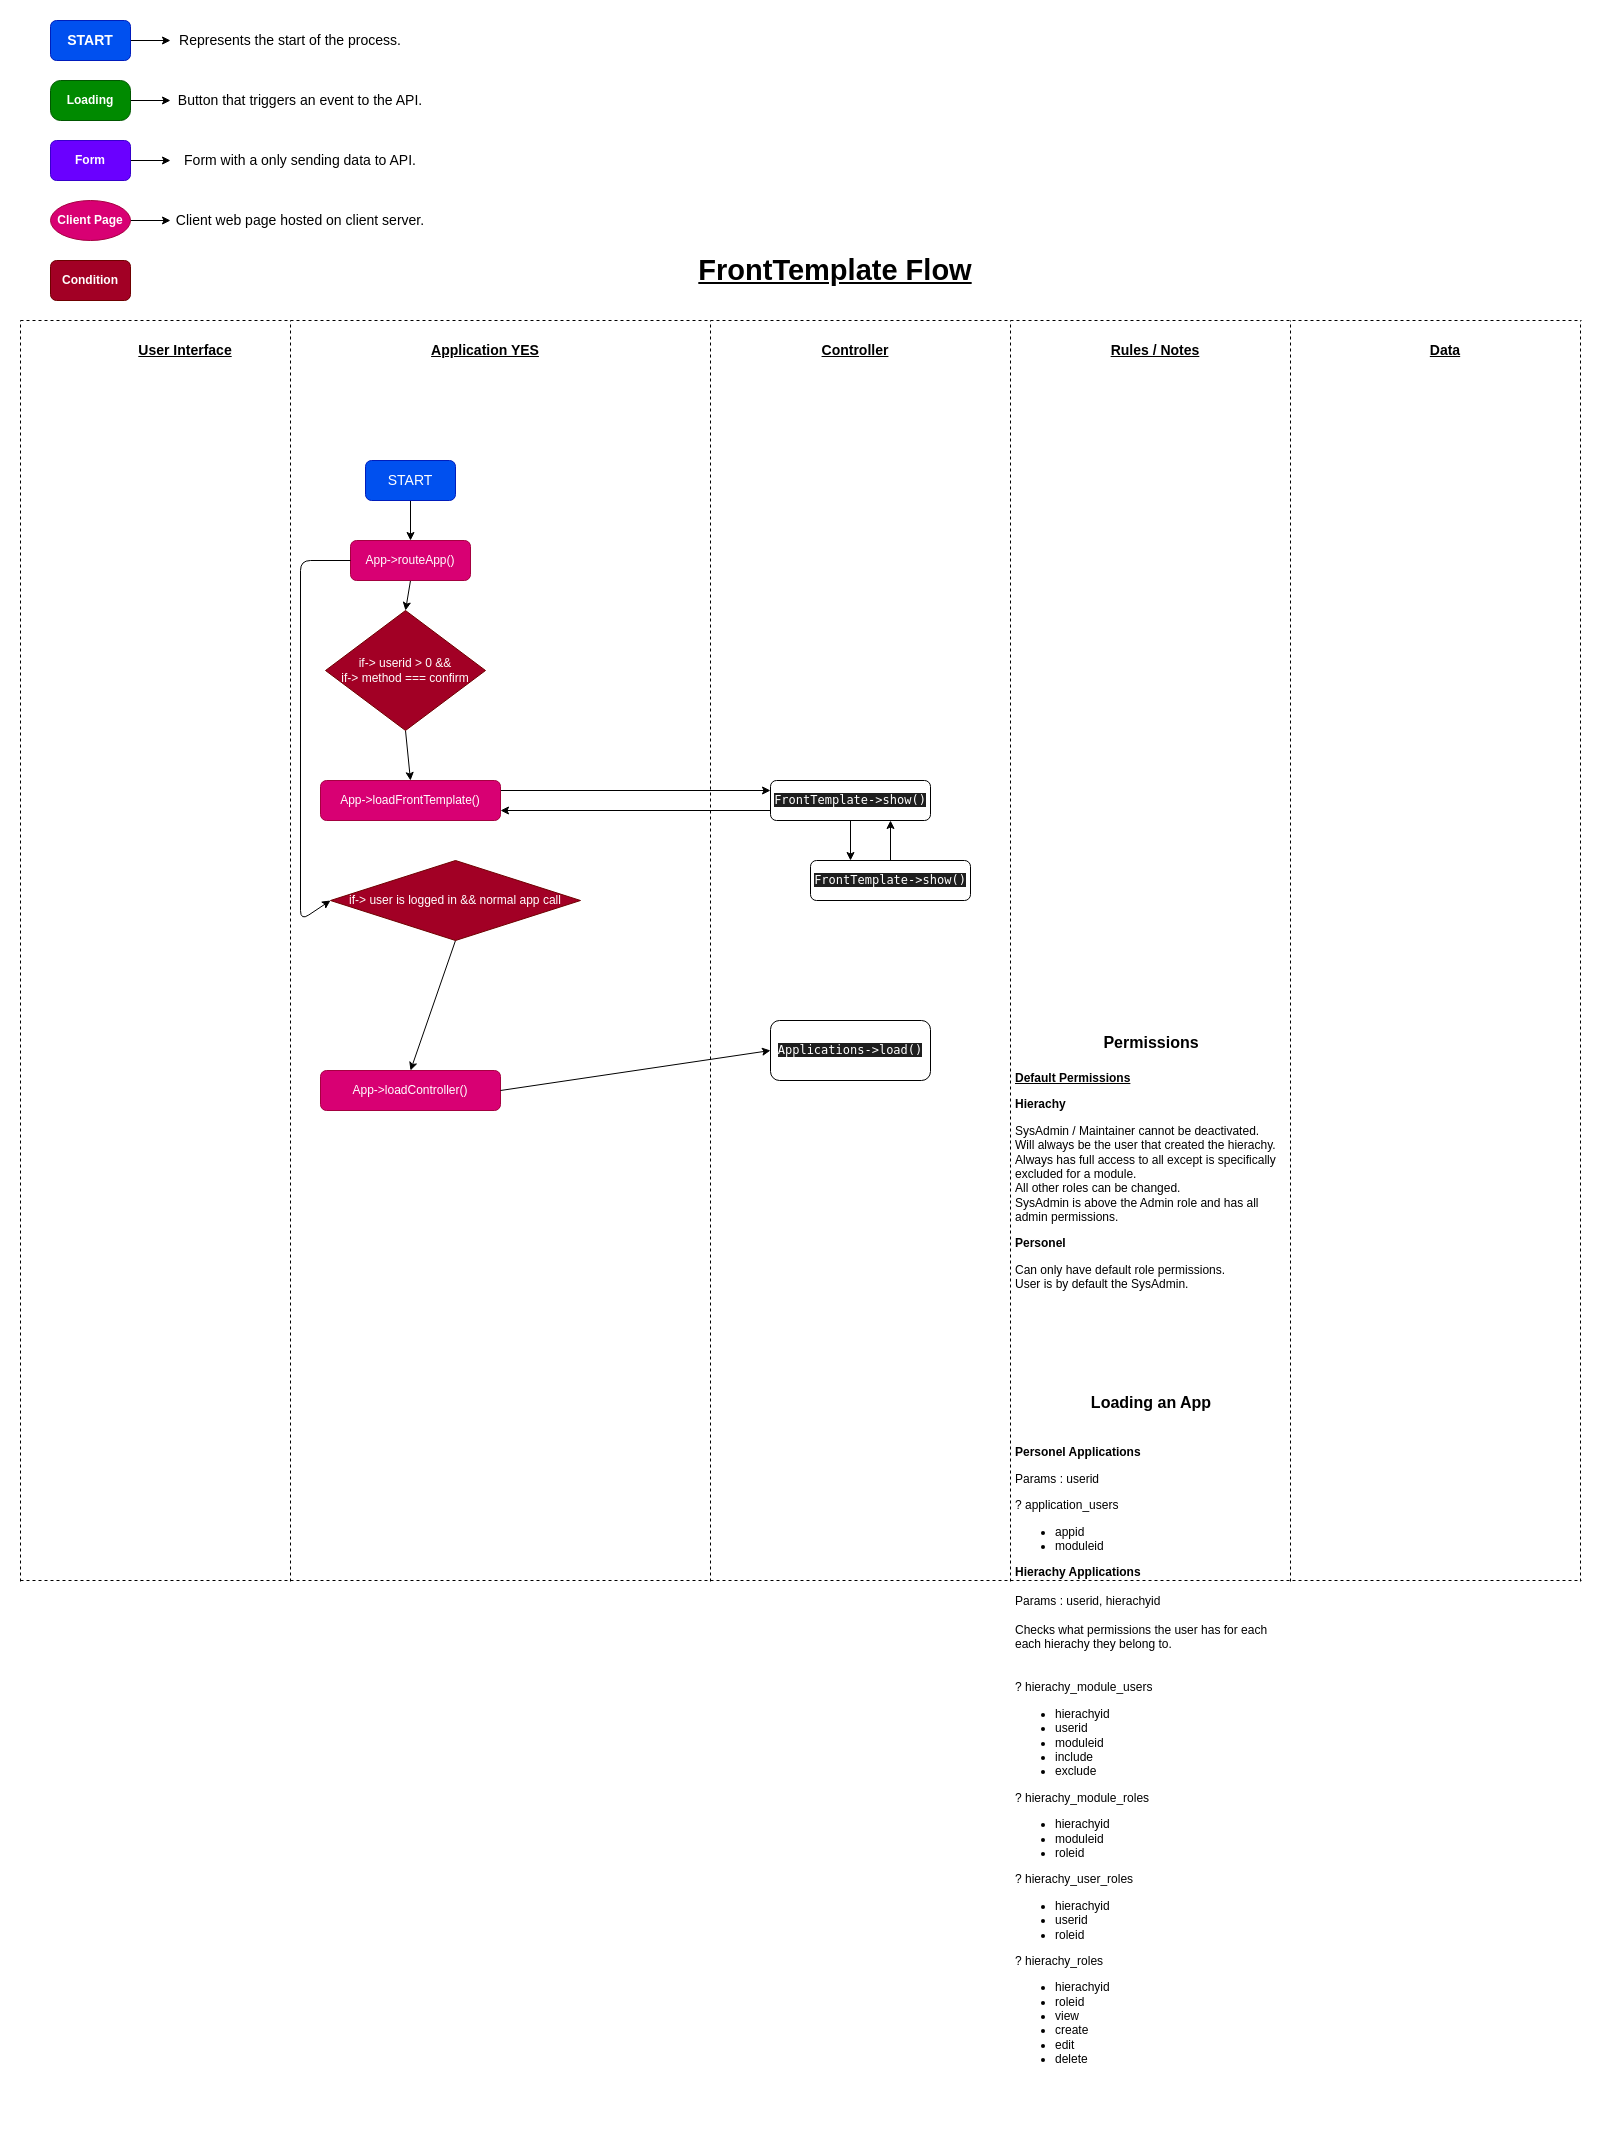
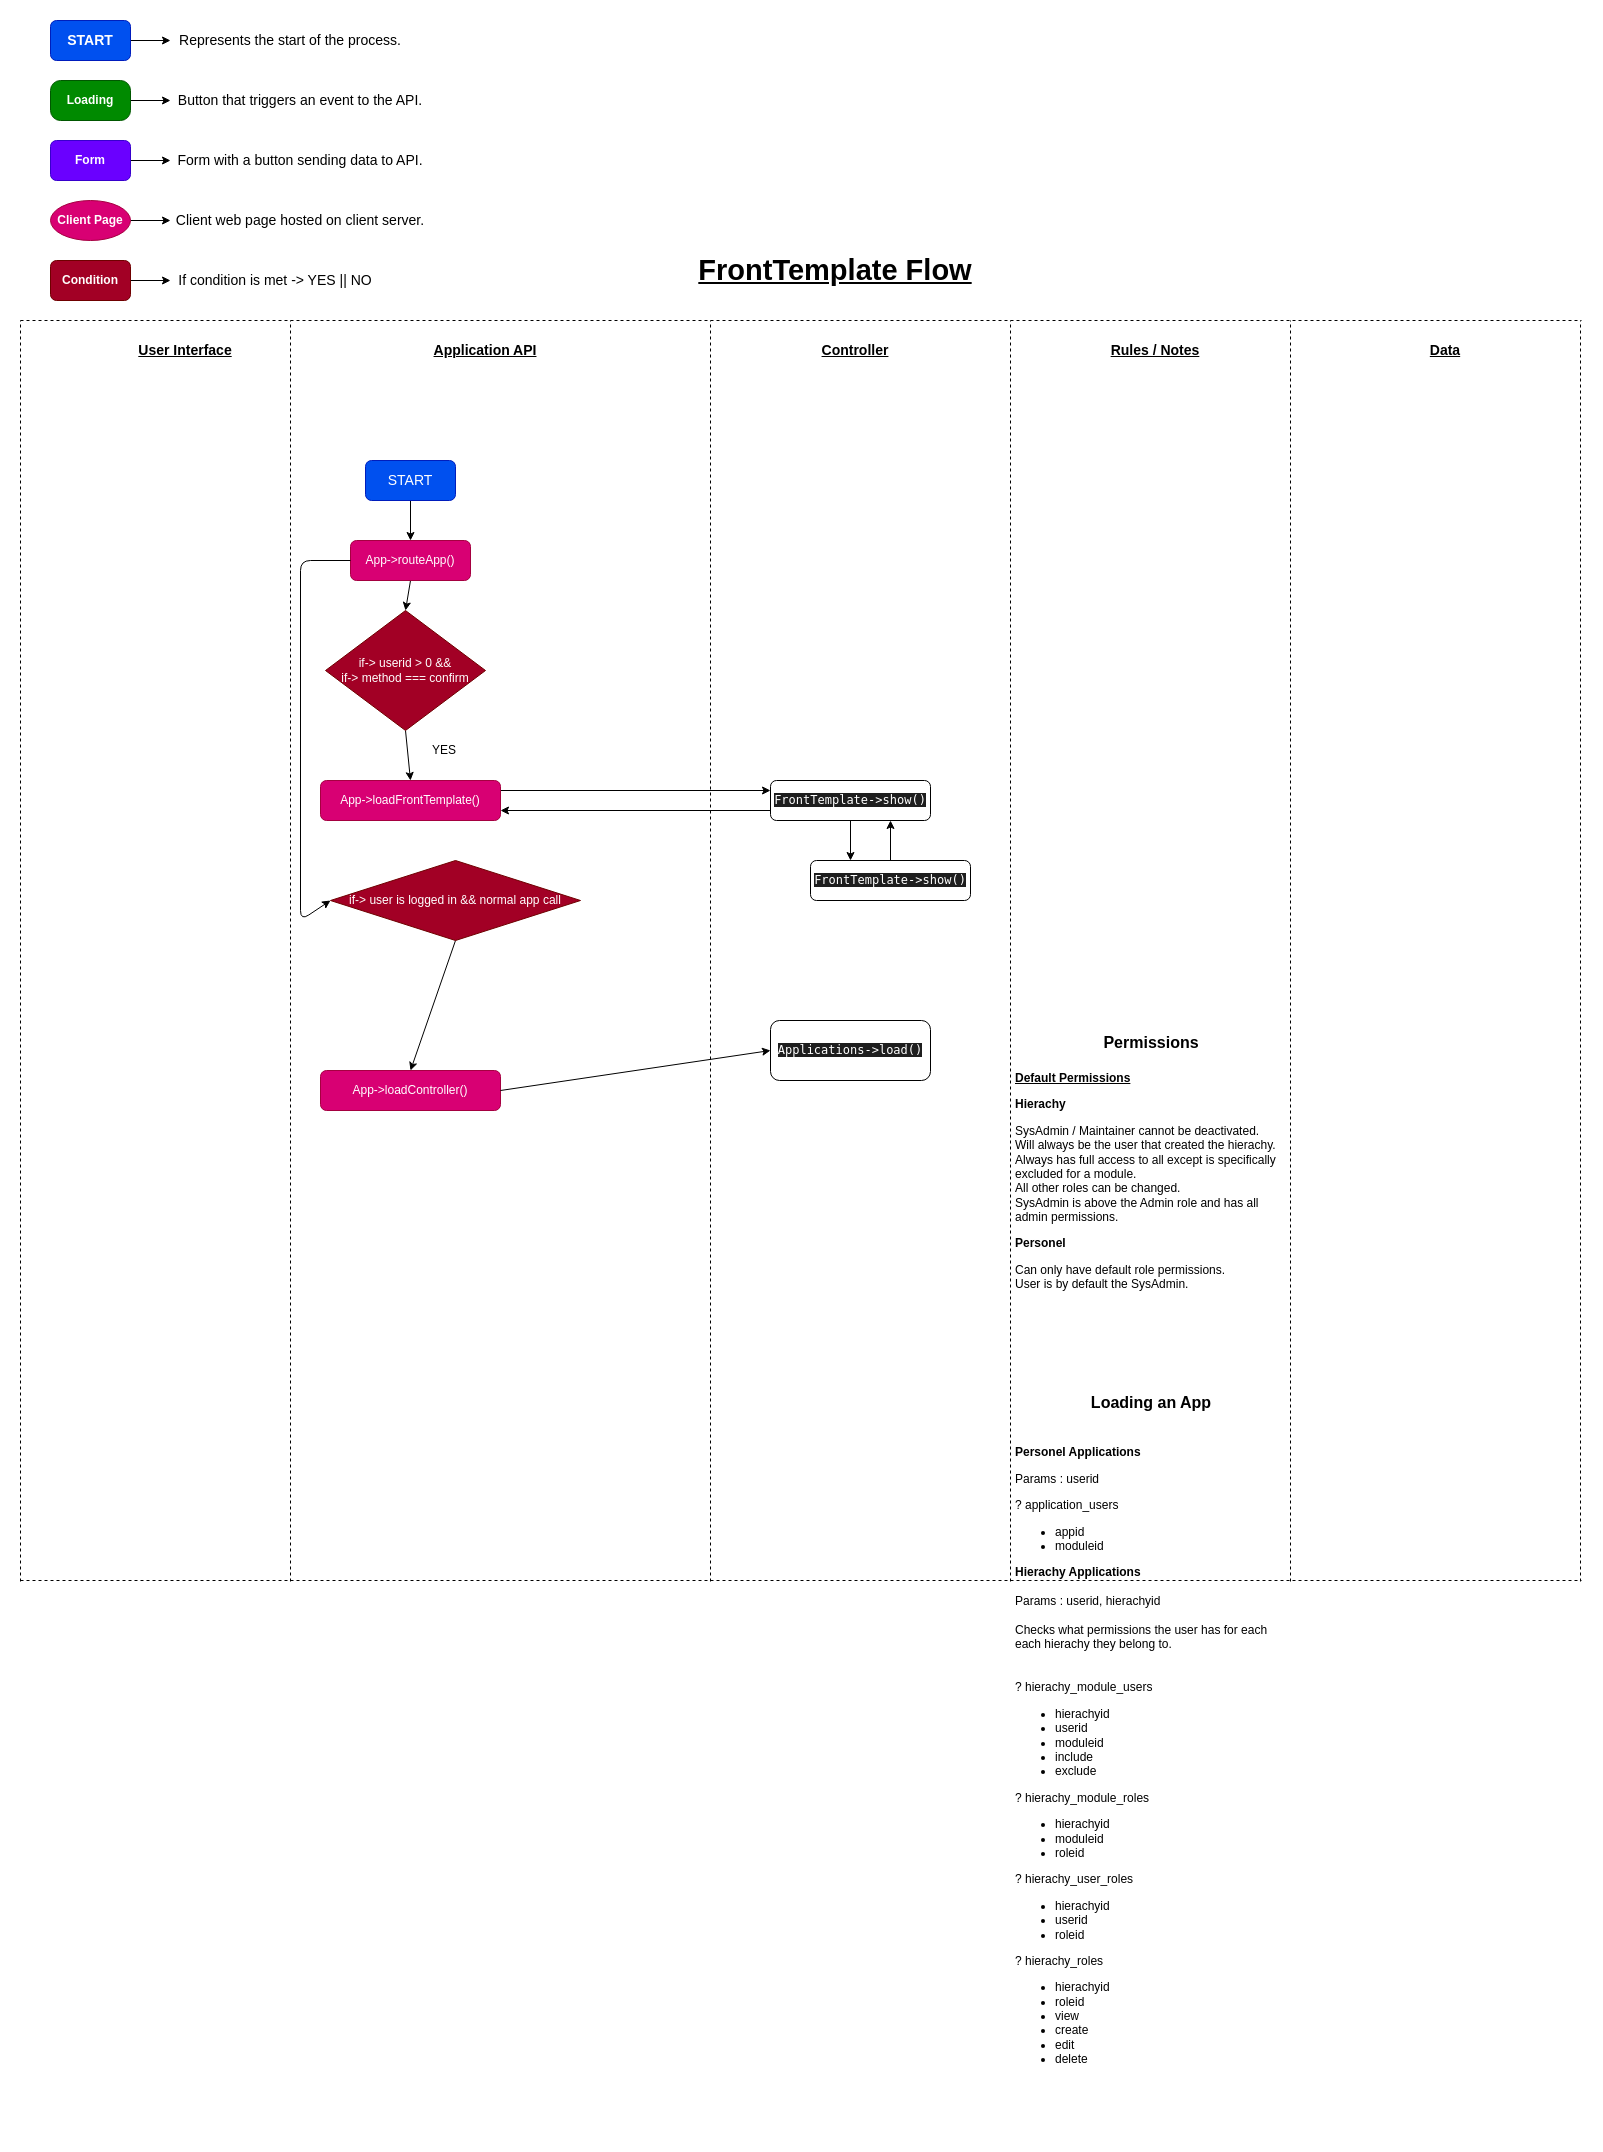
- <mxCell id="23" value="&lt;span style=&quot;text-align: left&quot;&gt;Form with a only sending data to API.&lt;/span&gt;" style="text;html=1;strokeColor=none;fillColor=none;align=center;verticalAlign=middle;whiteSpace=wrap;rounded=0;fontSize=14;" parent="1" vertex="1"><mxGeometry x="170" y="140" width="260" height="40" as="geometry" /></mxCell>
+ <mxCell id="23" value="&lt;span style=&quot;text-align: left&quot;&gt;Form with a button sending data to API.&lt;/span&gt;" style="text;html=1;strokeColor=none;fillColor=none;align=center;verticalAlign=middle;whiteSpace=wrap;rounded=0;fontSize=14;" parent="1" vertex="1"><mxGeometry x="170" y="140" width="260" height="40" as="geometry" /></mxCell>
+ <mxCell id="40" style="edgeStyle=none;html=1;exitX=1;exitY=0.5;exitDx=0;exitDy=0;entryX=0;entryY=0.5;entryDx=0;entryDy=0;fontSize=29;" parent="1" source="41" target="42" edge="1"><mxGeometry relative="1" as="geometry" /></mxCell>
+ <mxCell id="42" value="&lt;span&gt;If condition is met -&amp;gt; YES || NO&lt;/span&gt;" style="text;html=1;strokeColor=none;fillColor=none;align=center;verticalAlign=middle;whiteSpace=wrap;rounded=0;fontSize=14;" parent="1" vertex="1"><mxGeometry x="170" y="260" width="210" height="40" as="geometry" /></mxCell>
- <mxCell id="12" value="Application YES" style="text;html=1;strokeColor=none;fillColor=none;align=center;verticalAlign=middle;whiteSpace=wrap;rounded=0;fontStyle=5;fontSize=14;" parent="1" vertex="1"><mxGeometry x="410" y="340" width="150" height="20" as="geometry" /></mxCell>
+ <mxCell id="12" value="Application API" style="text;html=1;strokeColor=none;fillColor=none;align=center;verticalAlign=middle;whiteSpace=wrap;rounded=0;fontStyle=5;fontSize=14;" parent="1" vertex="1"><mxGeometry x="410" y="340" width="150" height="20" as="geometry" /></mxCell>
+ <mxCell id="43" value="YES" style="text;html=1;strokeColor=none;fillColor=none;align=center;verticalAlign=middle;whiteSpace=wrap;rounded=0;" parent="1" vertex="1"><mxGeometry x="424" y="740" width="40" height="20" as="geometry" /></mxCell>
